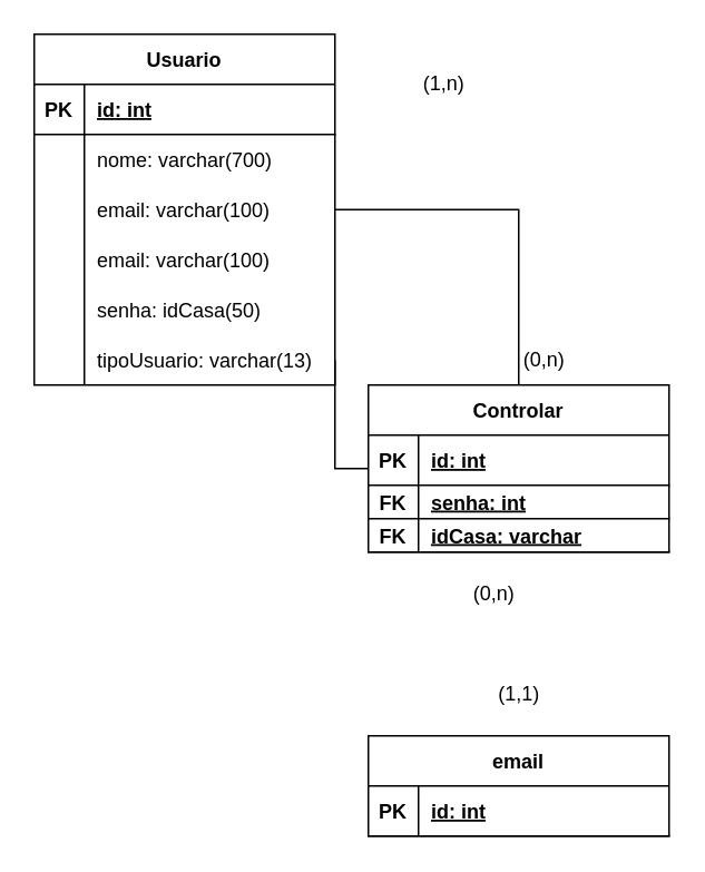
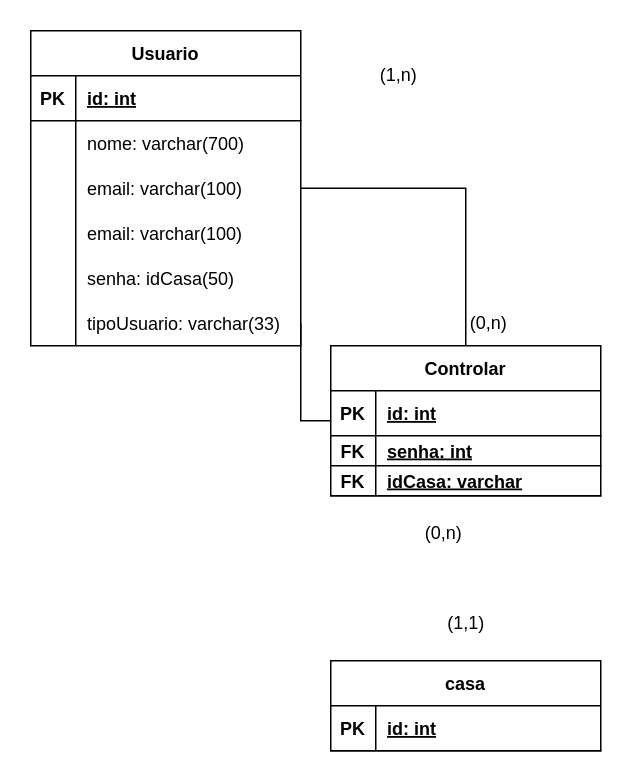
- <mxCell id="20" value="tipoUsuario: varchar(13)" style="shape=partialRectangle;connectable=0;fillColor=none;top=0;left=0;bottom=0;right=0;align=left;spacingLeft=6;overflow=hidden;" vertex="1" parent="18"><mxGeometry x="30" width="150" height="30" as="geometry"><mxRectangle width="150" height="30" as="alternateBounds" /></mxGeometry></mxCell>
+ <mxCell id="20" value="tipoUsuario: varchar(33)" style="shape=partialRectangle;connectable=0;fillColor=none;top=0;left=0;bottom=0;right=0;align=left;spacingLeft=6;overflow=hidden;" vertex="1" parent="18"><mxGeometry x="30" width="150" height="30" as="geometry"><mxRectangle width="150" height="30" as="alternateBounds" /></mxGeometry></mxCell>
- <mxCell id="33" value="email" style="shape=table;startSize=30;container=1;collapsible=1;childLayout=tableLayout;fixedRows=1;rowLines=0;fontStyle=1;align=center;resizeLast=1;" vertex="1" parent="1"><mxGeometry x="220" y="440" width="180" height="60" as="geometry" /></mxCell>
+ <mxCell id="33" value="casa" style="shape=table;startSize=30;container=1;collapsible=1;childLayout=tableLayout;fixedRows=1;rowLines=0;fontStyle=1;align=center;resizeLast=1;" vertex="1" parent="1"><mxGeometry x="220" y="440" width="180" height="60" as="geometry" /></mxCell>
